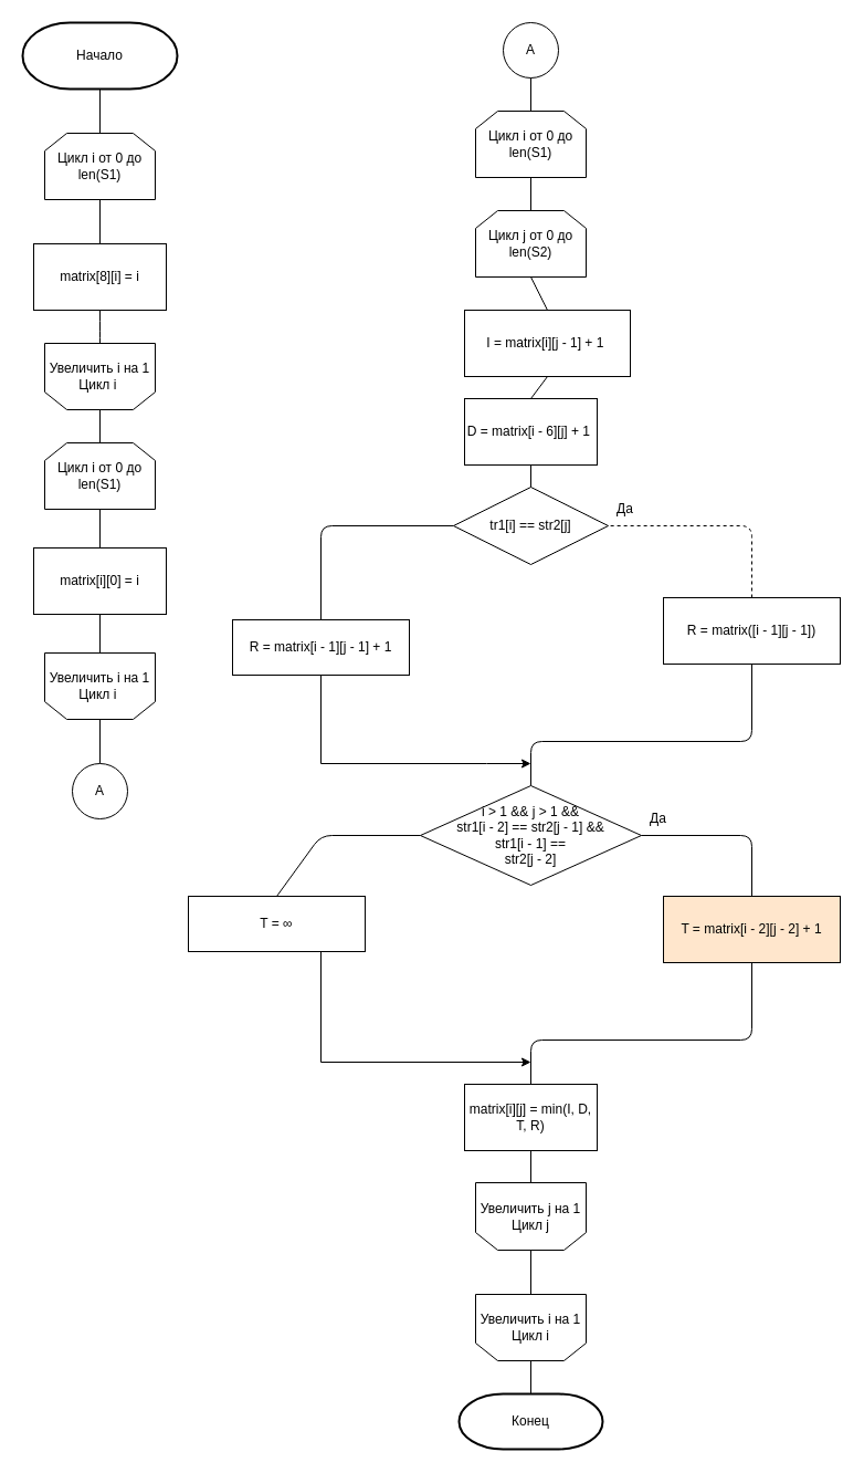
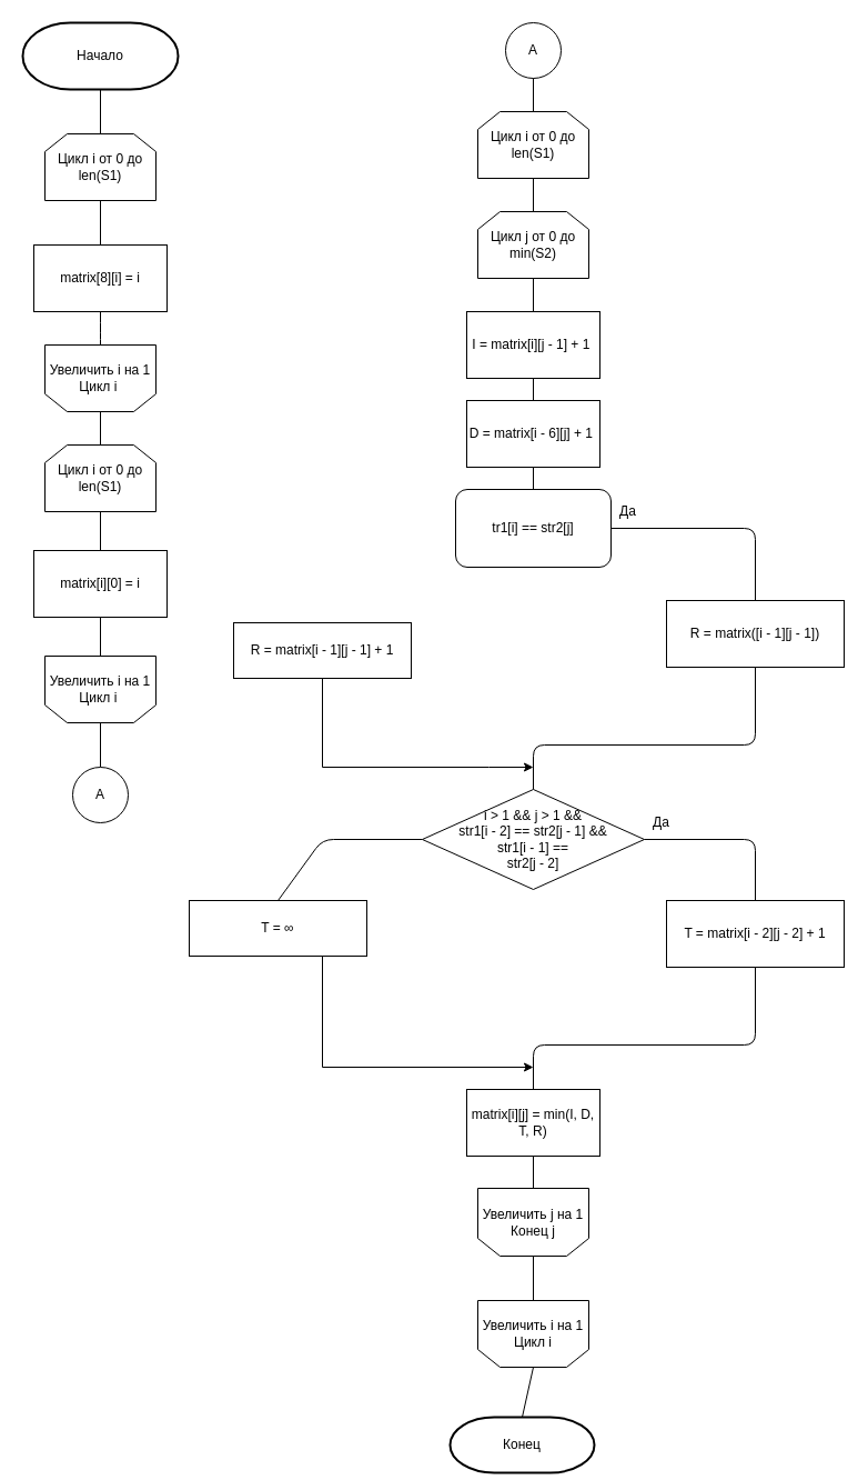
- <mxCell id="49" value="&lt;span&gt;Цикл j от 0 до len(S2)&lt;/span&gt;" style="shape=loopLimit;whiteSpace=wrap;html=1;" vertex="1" parent="1"><mxGeometry x="430" y="190" width="100" height="60" as="geometry" /></mxCell>
+ <mxCell id="49" value="&lt;span&gt;Цикл j от 0 до min(S2)&lt;/span&gt;" style="shape=loopLimit;whiteSpace=wrap;html=1;" vertex="1" parent="1"><mxGeometry x="430" y="190" width="100" height="60" as="geometry" /></mxCell>
- <mxCell id="14" value="I = matrix[i][j - 1] + 1&amp;nbsp;" style="whiteSpace=wrap;html=1;" parent="1" vertex="1"><mxGeometry x="420" y="280" width="150" height="60" as="geometry" /></mxCell>
+ <mxCell id="14" value="I = matrix[i][j - 1] + 1&amp;nbsp;" style="whiteSpace=wrap;html=1;" parent="1" vertex="1"><mxGeometry x="420" y="280" width="120" height="60" as="geometry" /></mxCell>
- <mxCell id="21" value="" style="endArrow=none;html=1;exitX=0.5;exitY=0;exitDx=0;exitDy=0;entryX=0;entryY=0.5;entryDx=0;entryDy=0;" parent="1" source="19" target="16" edge="1"><mxGeometry width="50" height="50" relative="1" as="geometry"><mxPoint x="680" y="620" as="sourcePoint" /><mxPoint x="730" y="570" as="targetPoint" /><Array as="points"><mxPoint x="290" y="475" /></Array></mxGeometry></mxCell>
- <mxCell id="16" value="tr1[i] == str2[j]" style="rhombus;whiteSpace=wrap;html=1;" parent="1" vertex="1"><mxGeometry x="410" y="440" width="140" height="70" as="geometry" /></mxCell>
+ <mxCell id="16" value="tr1[i] == str2[j]" style="whiteSpace=wrap;html=1;rounded=1;" parent="1" vertex="1"><mxGeometry x="410" y="440" width="140" height="70" as="geometry" /></mxCell>
- <mxCell id="22" value="" style="endArrow=none;html=1;exitX=0.5;exitY=0;exitDx=0;exitDy=0;entryX=1;entryY=0.5;entryDx=0;entryDy=0;dashed=1;" parent="1" source="17" target="16" edge="1"><mxGeometry width="50" height="50" relative="1" as="geometry"><mxPoint x="650" y="600" as="sourcePoint" /><mxPoint x="700" y="550" as="targetPoint" /><Array as="points"><mxPoint x="680" y="475" /></Array></mxGeometry></mxCell>
+ <mxCell id="22" value="" style="endArrow=none;html=1;exitX=0.5;exitY=0;exitDx=0;exitDy=0;entryX=1;entryY=0.5;entryDx=0;entryDy=0;" parent="1" source="17" target="16" edge="1"><mxGeometry width="50" height="50" relative="1" as="geometry"><mxPoint x="650" y="600" as="sourcePoint" /><mxPoint x="700" y="550" as="targetPoint" /><Array as="points"><mxPoint x="680" y="475" /></Array></mxGeometry></mxCell>
- <mxCell id="34" value="T = matrix[i - 2][j - 2] + 1" style="whiteSpace=wrap;html=1;fillColor=#ffe6cc;" parent="1" vertex="1"><mxGeometry x="600" y="810" width="160" height="60" as="geometry" /></mxCell>
+ <mxCell id="34" value="T = matrix[i - 2][j - 2] + 1" style="whiteSpace=wrap;html=1;" parent="1" vertex="1"><mxGeometry x="600" y="810" width="160" height="60" as="geometry" /></mxCell>
- <mxCell id="50" value="&lt;span&gt;Увеличить j на 1&lt;/span&gt;&lt;br&gt;&lt;span&gt;Цикл j&lt;/span&gt;" style="shape=loopLimit;whiteSpace=wrap;html=1;direction=west;" vertex="1" parent="1"><mxGeometry x="430" y="1069" width="100" height="61" as="geometry" /></mxCell>
+ <mxCell id="50" value="&lt;span&gt;Увеличить j на 1&lt;/span&gt;&lt;br&gt;&lt;span&gt;Конец j&lt;/span&gt;" style="shape=loopLimit;whiteSpace=wrap;html=1;direction=west;" vertex="1" parent="1"><mxGeometry x="430" y="1069" width="100" height="61" as="geometry" /></mxCell>
- <mxCell id="30" value="Конец" style="strokeWidth=2;html=1;shape=mxgraph.flowchart.terminator;whiteSpace=wrap;" parent="1" vertex="1"><mxGeometry x="415" y="1260" width="130" height="50" as="geometry" /></mxCell>
+ <mxCell id="30" value="Конец" style="strokeWidth=2;html=1;shape=mxgraph.flowchart.terminator;whiteSpace=wrap;" parent="1" vertex="1"><mxGeometry x="405" y="1275" width="130" height="50" as="geometry" /></mxCell>
